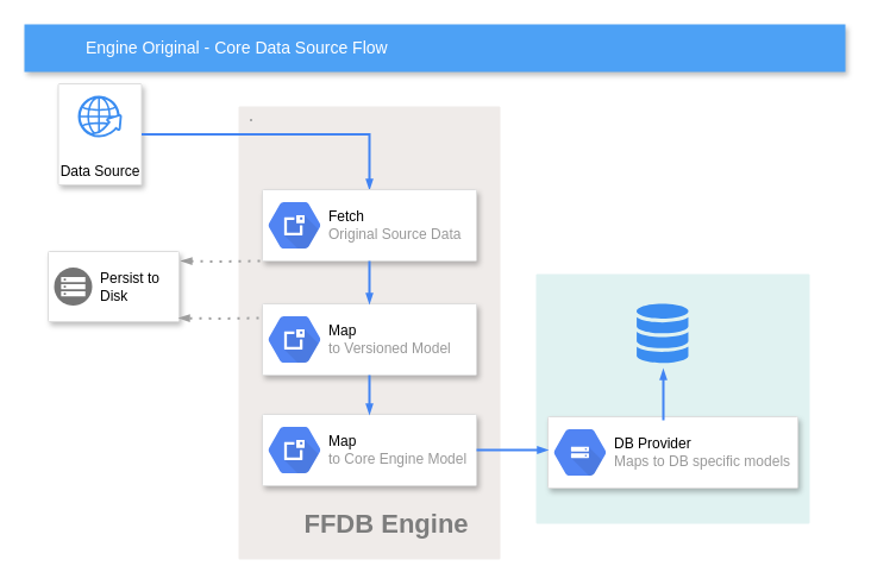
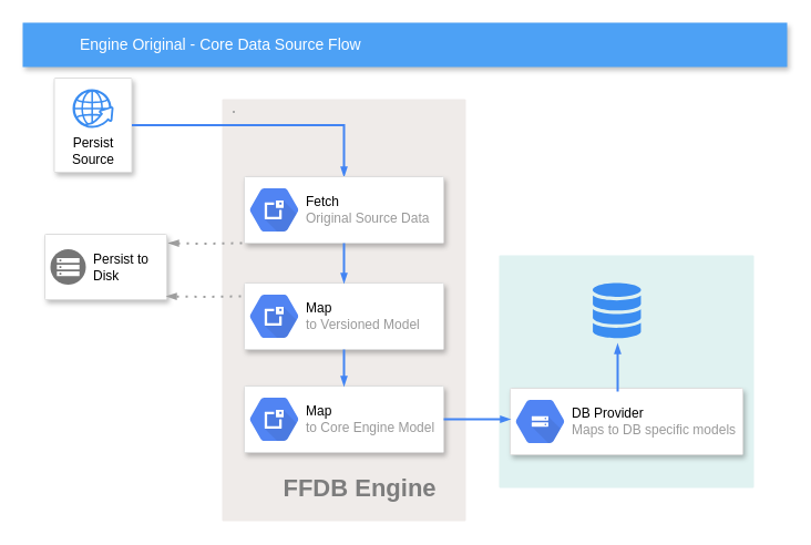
- <mxCell id="4" value="&lt;font color=&quot;#000000&quot;&gt;Data Source&lt;/font&gt;" style="strokeColor=#dddddd;fillColor=#ffffff;shadow=1;strokeWidth=1;rounded=1;absoluteArcSize=1;arcSize=2;labelPosition=center;verticalLabelPosition=middle;align=center;verticalAlign=bottom;spacingLeft=0;fontColor=#999999;fontSize=12;whiteSpace=wrap;spacingBottom=2;html=1;" parent="1" vertex="1"><mxGeometry x="48.5" y="70" width="70" height="85" as="geometry" /></mxCell>
+ <mxCell id="4" value="&lt;font color=&quot;#000000&quot;&gt;Persist Source&lt;/font&gt;" style="strokeColor=#dddddd;fillColor=#ffffff;shadow=1;strokeWidth=1;rounded=1;absoluteArcSize=1;arcSize=2;labelPosition=center;verticalLabelPosition=middle;align=center;verticalAlign=bottom;spacingLeft=0;fontColor=#999999;fontSize=12;whiteSpace=wrap;spacingBottom=2;html=1;" parent="1" vertex="1"><mxGeometry x="48.5" y="70" width="70" height="85" as="geometry" /></mxCell>
